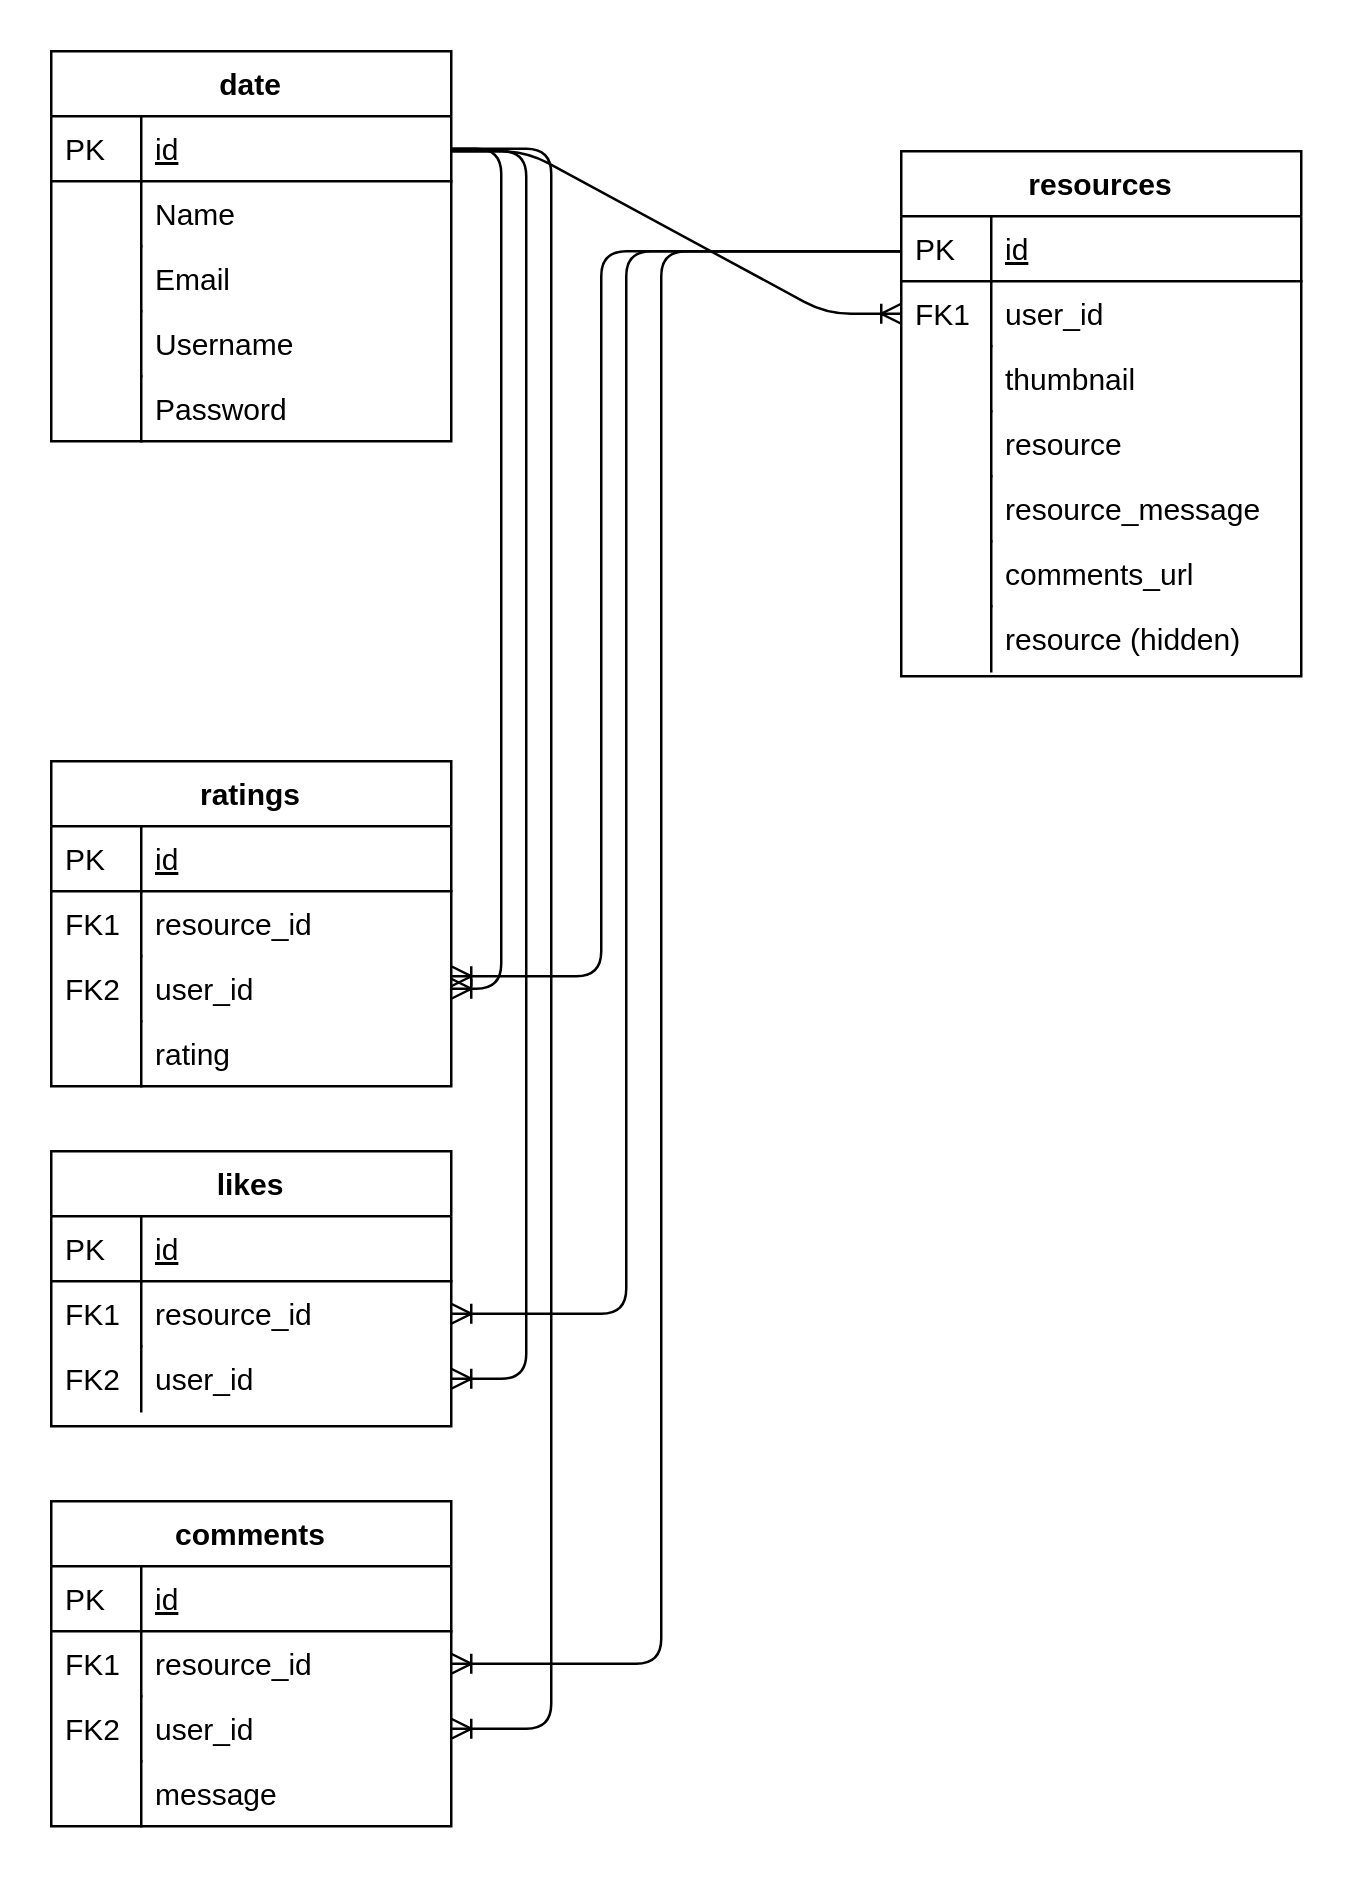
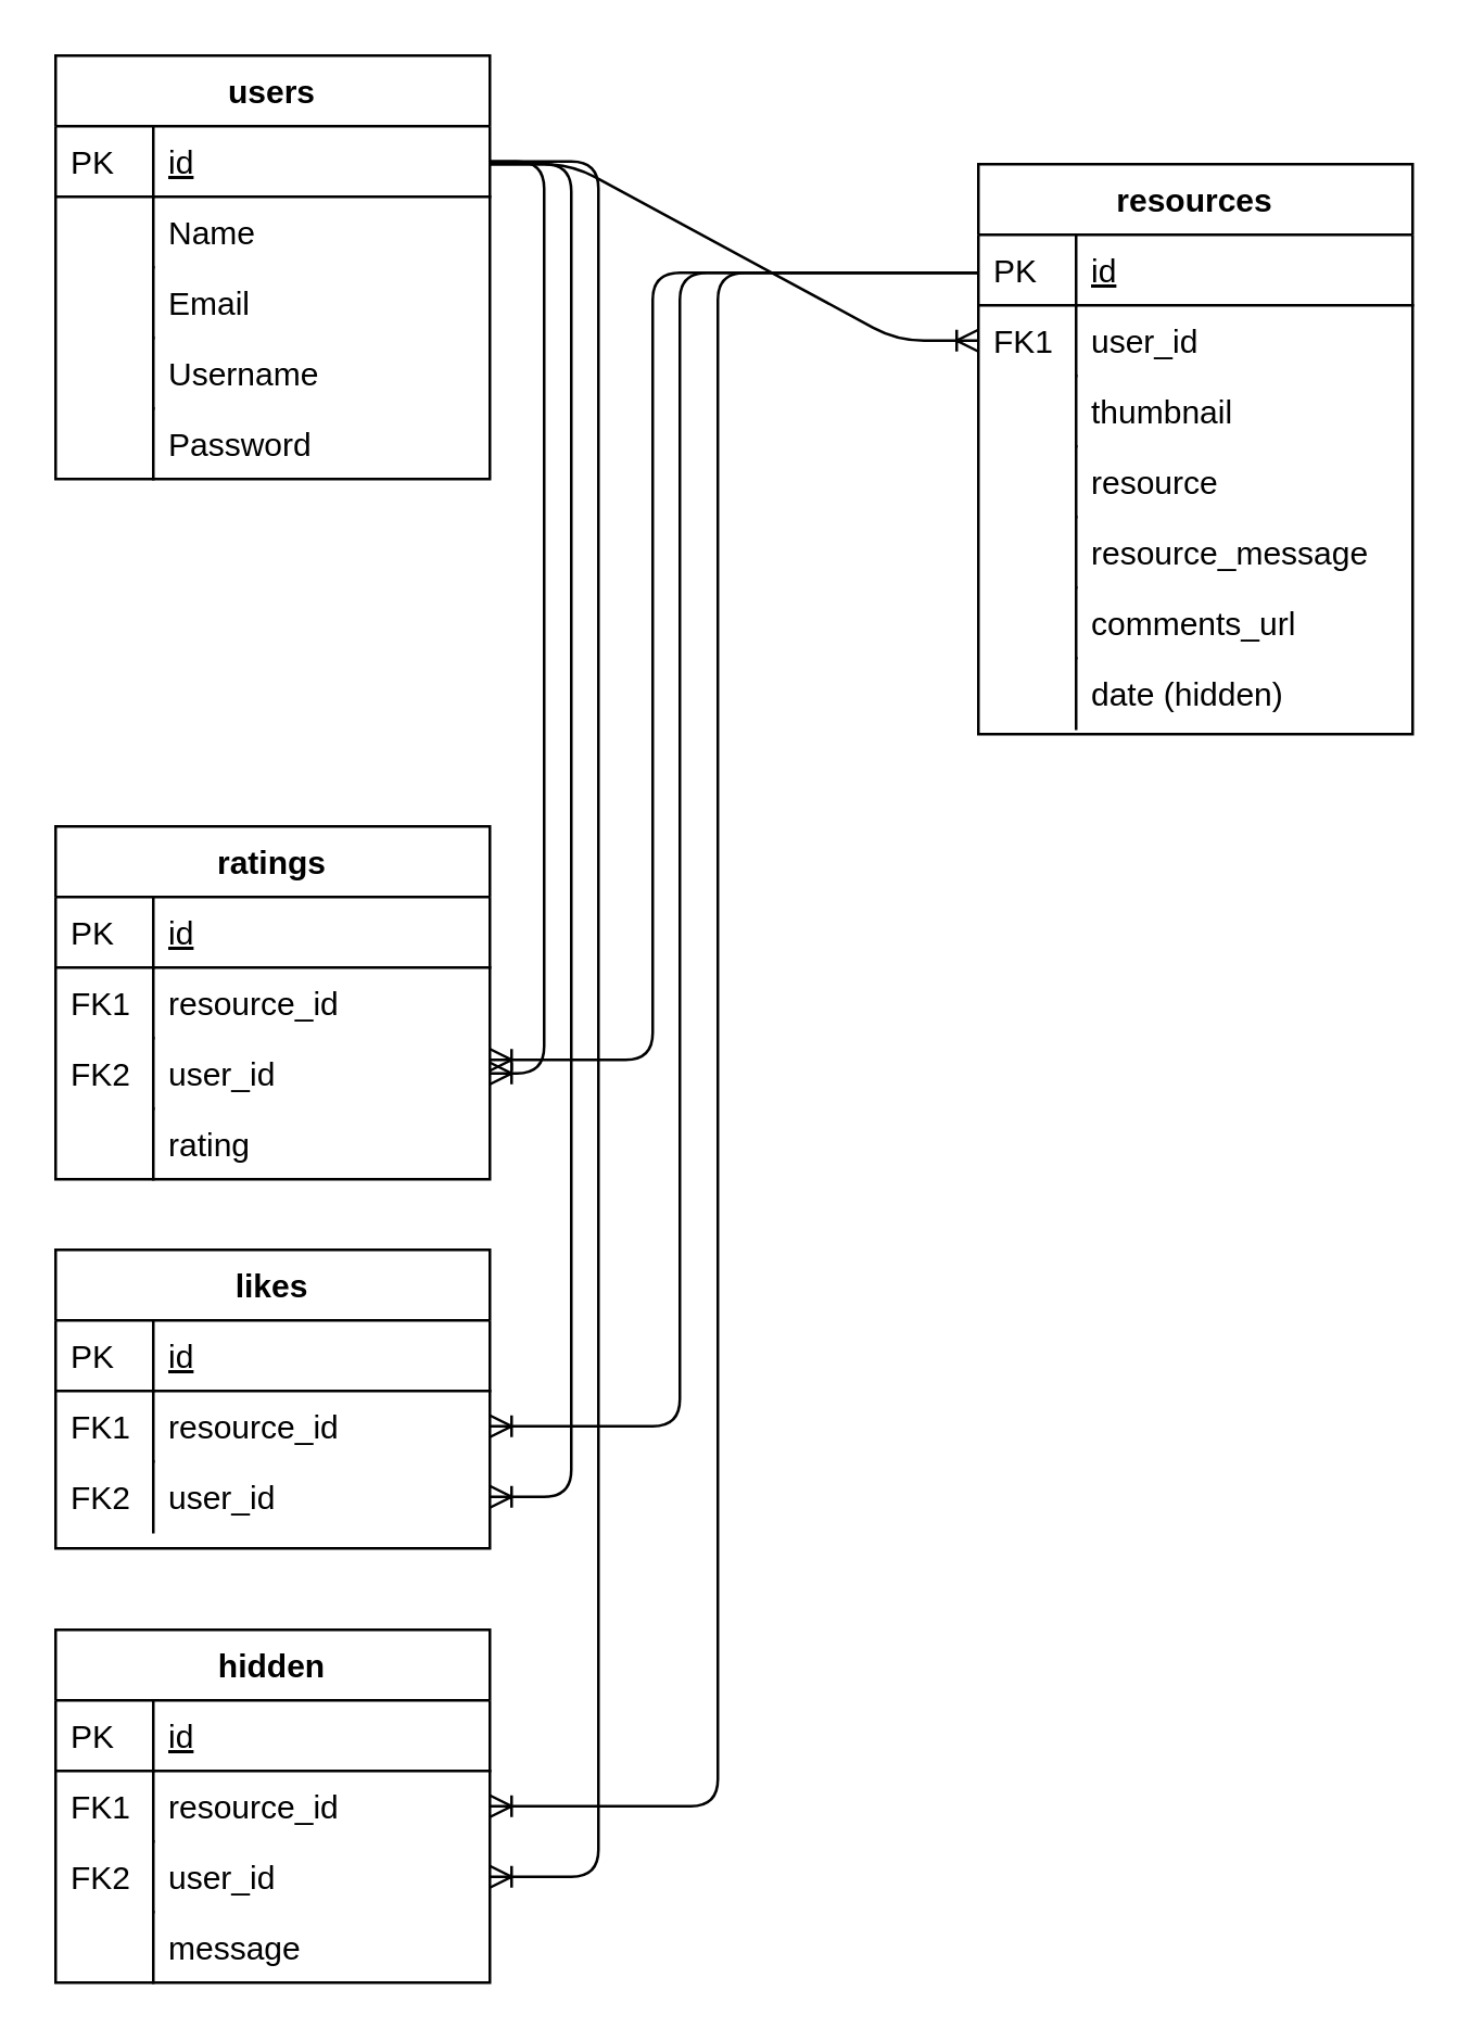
- <mxCell id="2" value="date" style="swimlane;fontStyle=1;childLayout=stackLayout;horizontal=1;startSize=26;horizontalStack=0;resizeParent=1;resizeLast=0;collapsible=1;marginBottom=0;rounded=0;shadow=0;strokeWidth=1;" parent="1" vertex="1"><mxGeometry x="20" y="20" width="160" height="156" as="geometry"><mxRectangle x="20" y="80" width="160" height="26" as="alternateBounds" /></mxGeometry></mxCell>
+ <mxCell id="2" value="users" style="swimlane;fontStyle=1;childLayout=stackLayout;horizontal=1;startSize=26;horizontalStack=0;resizeParent=1;resizeLast=0;collapsible=1;marginBottom=0;rounded=0;shadow=0;strokeWidth=1;" parent="1" vertex="1"><mxGeometry x="20" y="20" width="160" height="156" as="geometry"><mxRectangle x="20" y="80" width="160" height="26" as="alternateBounds" /></mxGeometry></mxCell>
- <mxCell id="33" value="resource (hidden)" style="shape=partialRectangle;top=0;left=0;right=0;bottom=0;align=left;verticalAlign=top;fillColor=none;spacingLeft=40;spacingRight=4;overflow=hidden;rotatable=0;points=[[0,0.5],[1,0.5]];portConstraint=eastwest;dropTarget=0;rounded=0;shadow=0;strokeWidth=1;" vertex="1" parent="20"><mxGeometry y="182" width="160" height="26" as="geometry" /></mxCell>
+ <mxCell id="33" value="date (hidden)" style="shape=partialRectangle;top=0;left=0;right=0;bottom=0;align=left;verticalAlign=top;fillColor=none;spacingLeft=40;spacingRight=4;overflow=hidden;rotatable=0;points=[[0,0.5],[1,0.5]];portConstraint=eastwest;dropTarget=0;rounded=0;shadow=0;strokeWidth=1;" vertex="1" parent="20"><mxGeometry y="182" width="160" height="26" as="geometry" /></mxCell>
- <mxCell id="35" value="comments" style="swimlane;fontStyle=1;childLayout=stackLayout;horizontal=1;startSize=26;horizontalStack=0;resizeParent=1;resizeLast=0;collapsible=1;marginBottom=0;rounded=0;shadow=0;strokeWidth=1;" vertex="1" parent="1"><mxGeometry x="20" y="600" width="160" height="130" as="geometry"><mxRectangle x="260" y="270" width="160" height="26" as="alternateBounds" /></mxGeometry></mxCell>
+ <mxCell id="35" value="hidden" style="swimlane;fontStyle=1;childLayout=stackLayout;horizontal=1;startSize=26;horizontalStack=0;resizeParent=1;resizeLast=0;collapsible=1;marginBottom=0;rounded=0;shadow=0;strokeWidth=1;" vertex="1" parent="1"><mxGeometry x="20" y="600" width="160" height="130" as="geometry"><mxRectangle x="260" y="270" width="160" height="26" as="alternateBounds" /></mxGeometry></mxCell>
